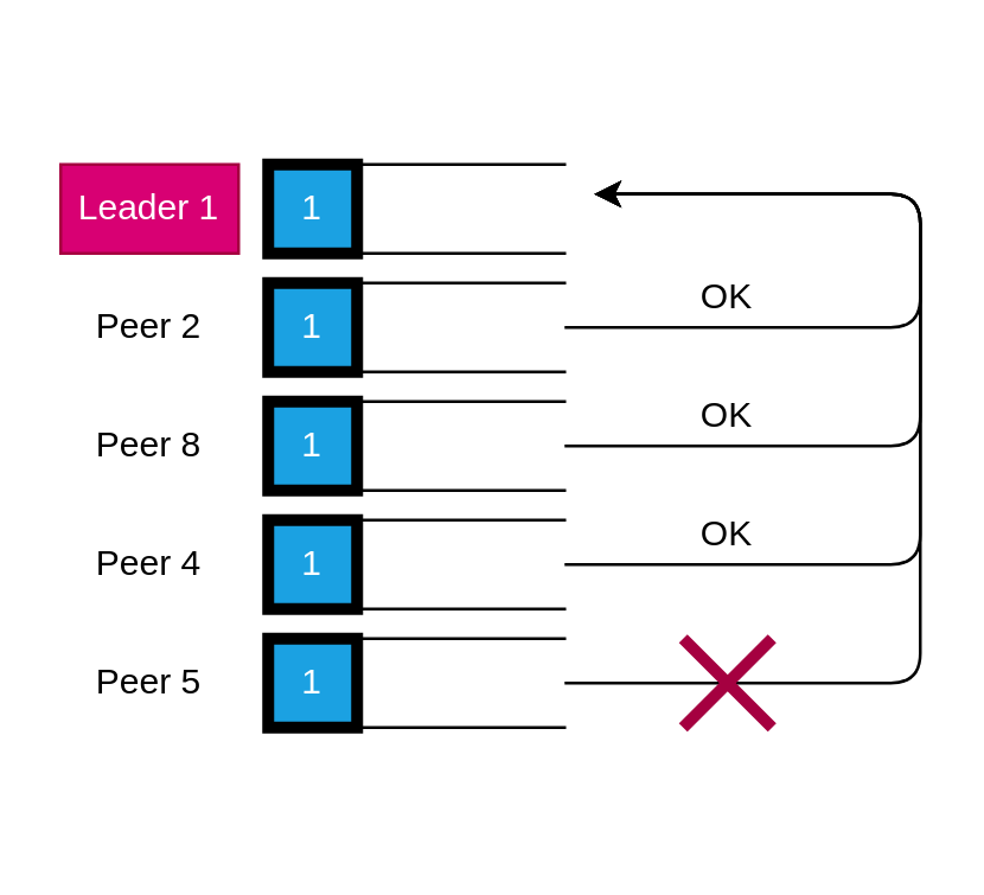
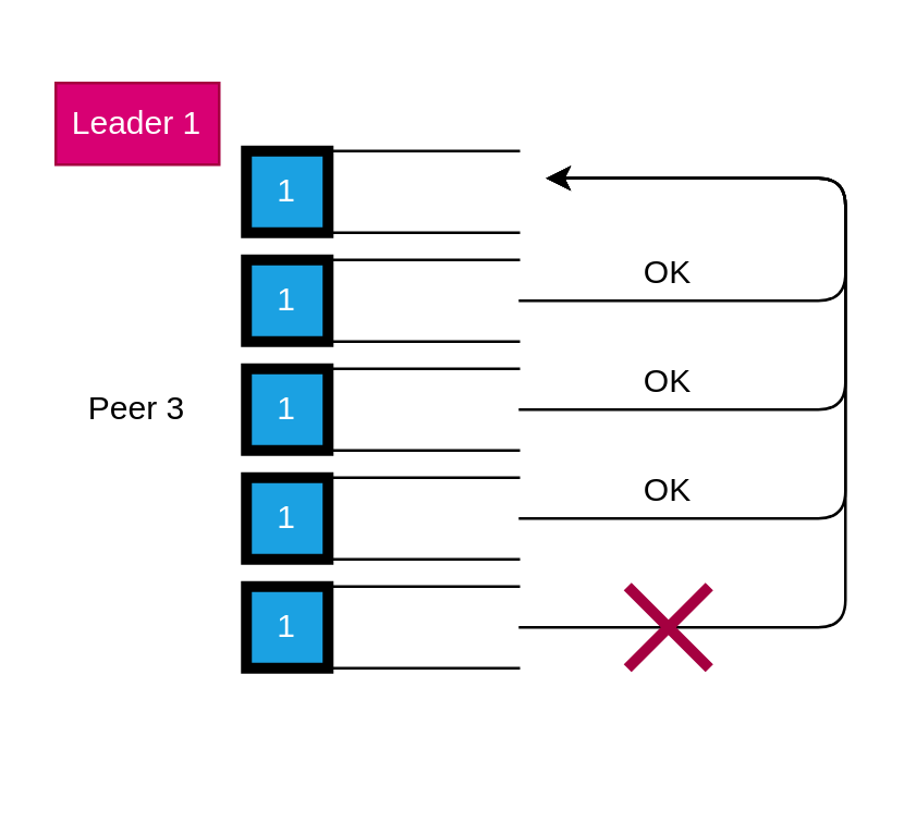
- <mxCell id="7" value="Leader 1" style="text;html=1;strokeColor=#A50040;fillColor=#d80073;align=center;verticalAlign=middle;whiteSpace=wrap;rounded=0;fontColor=#ffffff;" parent="1" vertex="1"><mxGeometry x="20" y="55" width="60" height="30" as="geometry" /></mxCell>
+ <mxCell id="7" value="Leader 1" style="text;html=1;strokeColor=#A50040;fillColor=#d80073;align=center;verticalAlign=middle;whiteSpace=wrap;rounded=0;fontColor=#ffffff;" parent="1" vertex="1"><mxGeometry x="20" y="30" width="60" height="30" as="geometry" /></mxCell>
- <mxCell id="8" value="Peer 2" style="text;html=1;strokeColor=none;fillColor=none;align=center;verticalAlign=middle;whiteSpace=wrap;rounded=0;" parent="1" vertex="1"><mxGeometry x="20" y="95" width="60" height="30" as="geometry" /></mxCell>
- <mxCell id="9" value="Peer 8" style="text;html=1;align=center;verticalAlign=middle;whiteSpace=wrap;rounded=0;" parent="1" vertex="1"><mxGeometry x="20" y="135" width="60" height="30" as="geometry" /></mxCell>
+ <mxCell id="9" value="Peer 3" style="text;html=1;align=center;verticalAlign=middle;whiteSpace=wrap;rounded=0;" parent="1" vertex="1"><mxGeometry x="20" y="135" width="60" height="30" as="geometry" /></mxCell>
- <mxCell id="10" value="Peer 4" style="text;html=1;align=center;verticalAlign=middle;whiteSpace=wrap;rounded=0;" parent="1" vertex="1"><mxGeometry x="20" y="175" width="60" height="30" as="geometry" /></mxCell>
- <mxCell id="11" value="Peer 5" style="text;html=1;strokeColor=none;fillColor=none;align=center;verticalAlign=middle;whiteSpace=wrap;rounded=0;" parent="1" vertex="1"><mxGeometry x="20" y="215" width="60" height="30" as="geometry" /></mxCell>
